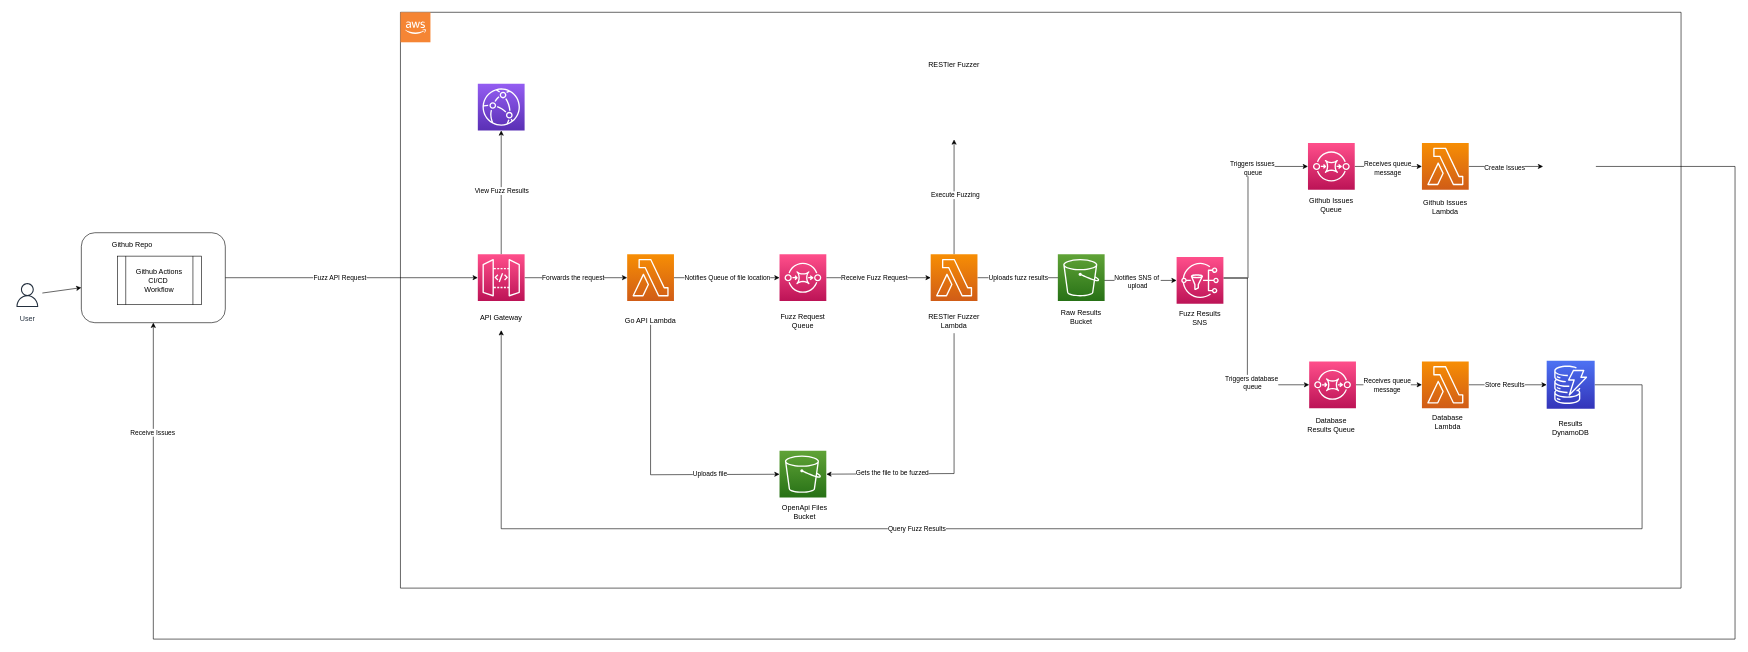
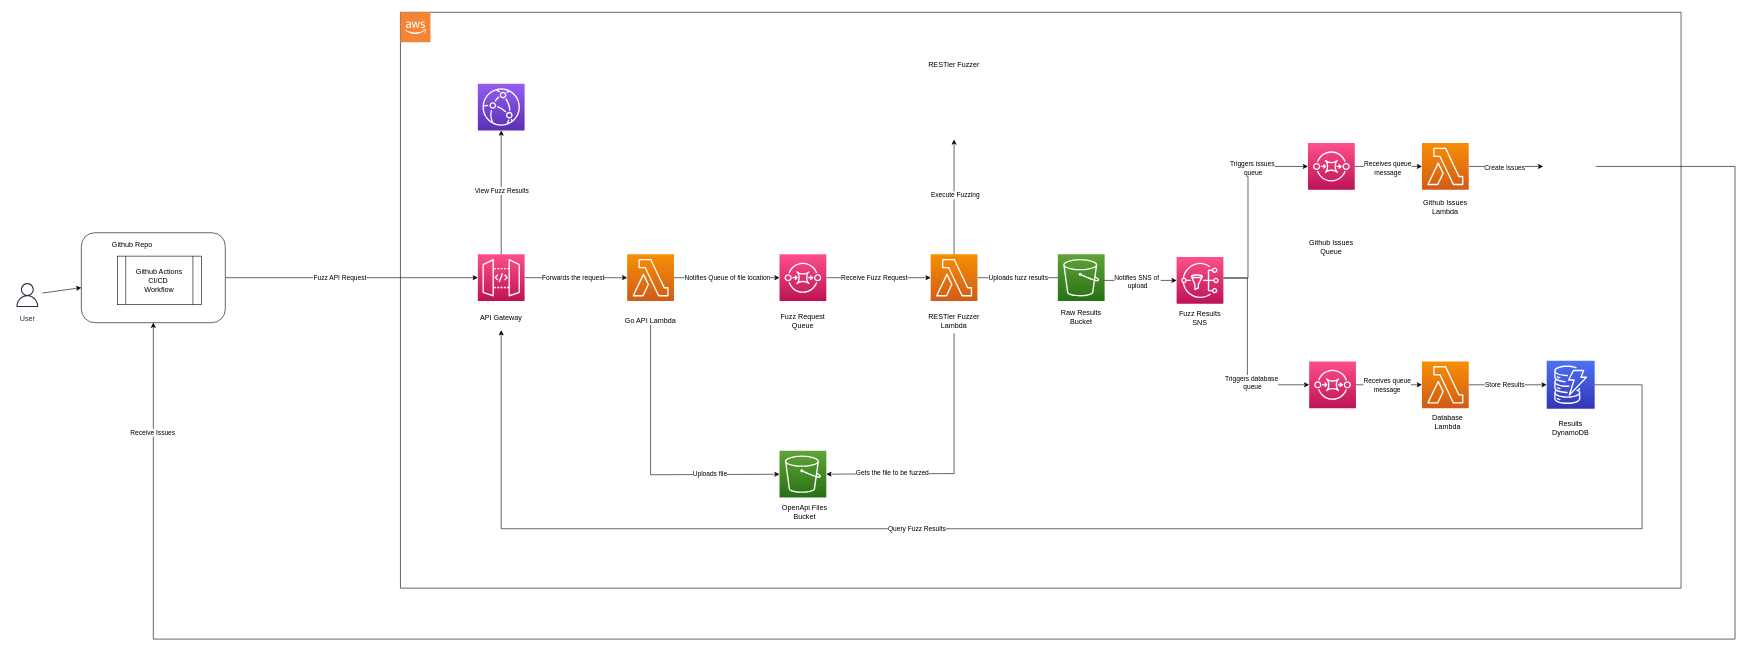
- <mxCell id="50" value="Github Issues Queue" style="text;html=1;strokeColor=none;fillColor=none;align=center;verticalAlign=middle;whiteSpace=wrap;rounded=0;" parent="1" vertex="1"><mxGeometry x="2174.25" y="321" width="89.5" height="40" as="geometry" /></mxCell>
+ <mxCell id="50" value="Github Issues Queue" style="text;html=1;strokeColor=none;fillColor=none;align=center;verticalAlign=middle;whiteSpace=wrap;rounded=0;" parent="1" vertex="1"><mxGeometry x="2174.25" y="391" width="89.5" height="40" as="geometry" /></mxCell>
- <mxCell id="51" value="Database Results Queue" style="text;html=1;strokeColor=none;fillColor=none;align=center;verticalAlign=middle;whiteSpace=wrap;rounded=0;" parent="1" vertex="1"><mxGeometry x="2174.25" y="687.5" width="89.5" height="40" as="geometry" /></mxCell>
